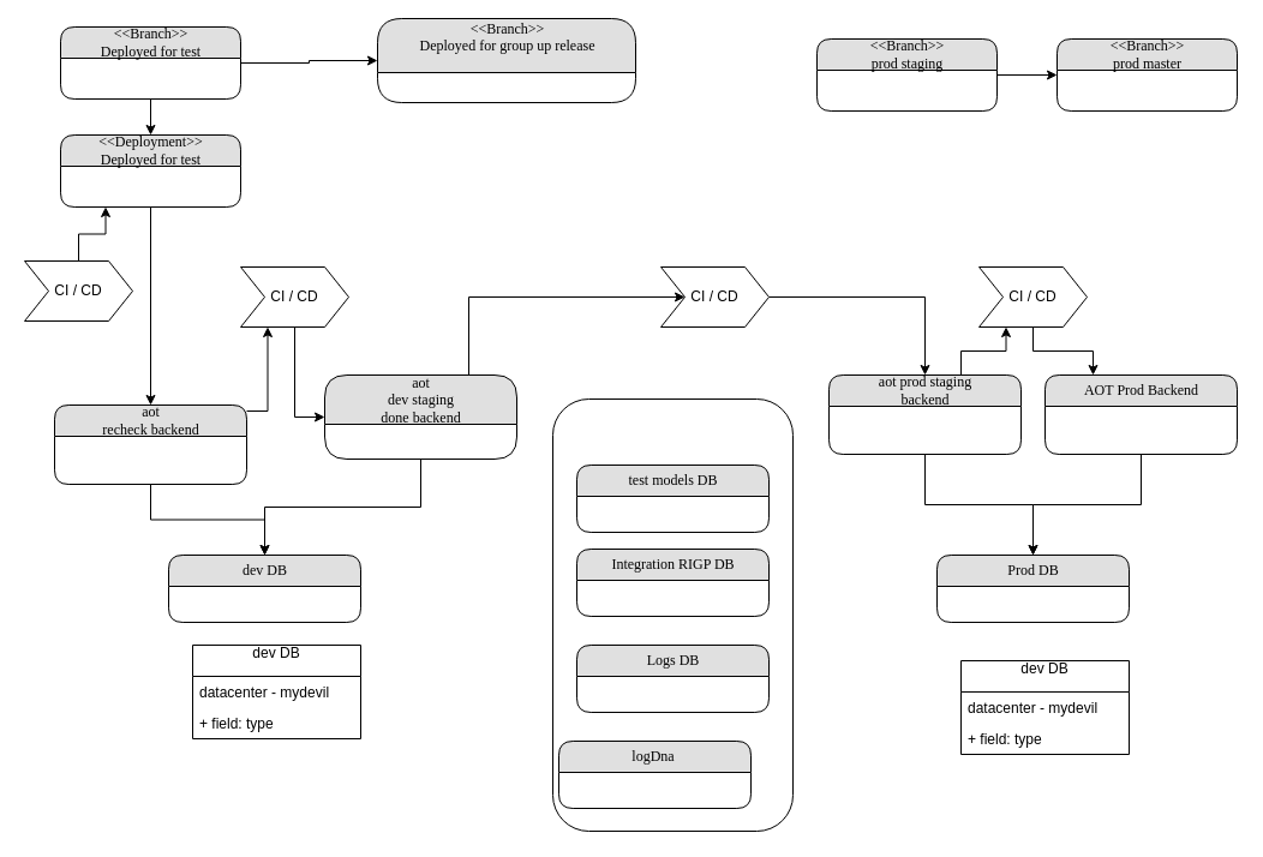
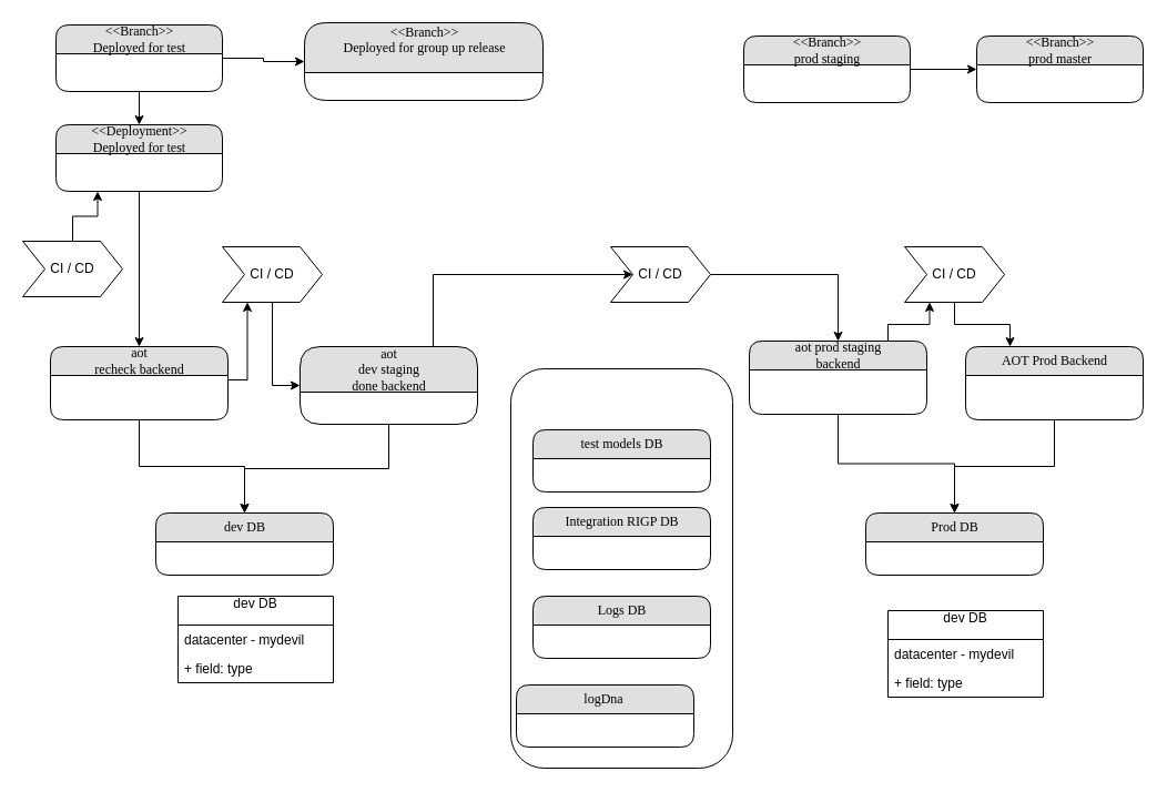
- <mxCell id="29" value="&amp;lt;&amp;lt;Branch&amp;gt;&amp;gt;&lt;br&gt;Deployed for group up release&lt;br&gt;&lt;br&gt;" style="swimlane;html=1;fontStyle=0;childLayout=stackLayout;horizontal=1;startSize=45;fillColor=#e0e0e0;horizontalStack=0;resizeParent=1;resizeLast=0;collapsible=1;marginBottom=0;swimlaneFillColor=#ffffff;align=center;rounded=1;shadow=0;comic=0;labelBackgroundColor=none;strokeColor=#000000;strokeWidth=1;fontFamily=Verdana;fontSize=12;fontColor=#000000;" parent="1" vertex="1"><mxGeometry x="314" y="15" width="215" height="70" as="geometry" /></mxCell>
+ <mxCell id="29" value="&amp;lt;&amp;lt;Branch&amp;gt;&amp;gt;&lt;br&gt;Deployed for group up release&lt;br&gt;&lt;br&gt;" style="swimlane;html=1;fontStyle=0;childLayout=stackLayout;horizontal=1;startSize=45;fillColor=#e0e0e0;horizontalStack=0;resizeParent=1;resizeLast=0;collapsible=1;marginBottom=0;swimlaneFillColor=#ffffff;align=center;rounded=1;shadow=0;comic=0;labelBackgroundColor=none;strokeColor=#000000;strokeWidth=1;fontFamily=Verdana;fontSize=12;fontColor=#000000;" parent="1" vertex="1"><mxGeometry x="274" y="20" width="215" height="70" as="geometry" /></mxCell>
- <mxCell id="31" value="&amp;lt;&amp;lt;Branch&amp;gt;&amp;gt;&lt;br&gt;prod staging&lt;br&gt;" style="swimlane;html=1;fontStyle=0;childLayout=stackLayout;horizontal=1;startSize=26;fillColor=#e0e0e0;horizontalStack=0;resizeParent=1;resizeLast=0;collapsible=1;marginBottom=0;swimlaneFillColor=#ffffff;align=center;rounded=1;shadow=0;comic=0;labelBackgroundColor=none;strokeColor=#000000;strokeWidth=1;fontFamily=Verdana;fontSize=12;fontColor=#000000;" parent="1" vertex="1"><mxGeometry x="680" y="32" width="150" height="60" as="geometry" /></mxCell>
+ <mxCell id="31" value="&amp;lt;&amp;lt;Branch&amp;gt;&amp;gt;&lt;br&gt;prod staging&lt;br&gt;" style="swimlane;html=1;fontStyle=0;childLayout=stackLayout;horizontal=1;startSize=26;fillColor=#e0e0e0;horizontalStack=0;resizeParent=1;resizeLast=0;collapsible=1;marginBottom=0;swimlaneFillColor=#ffffff;align=center;rounded=1;shadow=0;comic=0;labelBackgroundColor=none;strokeColor=#000000;strokeWidth=1;fontFamily=Verdana;fontSize=12;fontColor=#000000;" parent="1" vertex="1"><mxGeometry x="670" y="32" width="150" height="60" as="geometry" /></mxCell>
- <mxCell id="8" value="aot prod staging &lt;br&gt;backend&lt;br&gt;" style="swimlane;html=1;fontStyle=0;childLayout=stackLayout;horizontal=1;startSize=26;fillColor=#e0e0e0;horizontalStack=0;resizeParent=1;resizeLast=0;collapsible=1;marginBottom=0;swimlaneFillColor=#ffffff;align=center;rounded=1;shadow=0;comic=0;labelBackgroundColor=none;strokeColor=#000000;strokeWidth=1;fontFamily=Verdana;fontSize=12;fontColor=#000000;" parent="1" vertex="1"><mxGeometry x="690" y="312" width="160" height="66" as="geometry" /></mxCell>
+ <mxCell id="8" value="aot prod staging &lt;br&gt;backend&lt;br&gt;" style="swimlane;html=1;fontStyle=0;childLayout=stackLayout;horizontal=1;startSize=26;fillColor=#e0e0e0;horizontalStack=0;resizeParent=1;resizeLast=0;collapsible=1;marginBottom=0;swimlaneFillColor=#ffffff;align=center;rounded=1;shadow=0;comic=0;labelBackgroundColor=none;strokeColor=#000000;strokeWidth=1;fontFamily=Verdana;fontSize=12;fontColor=#000000;" parent="1" vertex="1"><mxGeometry x="675" y="307" width="160" height="66" as="geometry" /></mxCell>
- <mxCell id="14" value="aot &lt;br&gt;recheck backend&lt;br&gt;" style="swimlane;html=1;fontStyle=0;childLayout=stackLayout;horizontal=1;startSize=26;fillColor=#e0e0e0;horizontalStack=0;resizeParent=1;resizeLast=0;collapsible=1;marginBottom=0;swimlaneFillColor=#ffffff;align=center;rounded=1;shadow=0;comic=0;labelBackgroundColor=none;strokeColor=#000000;strokeWidth=1;fontFamily=Verdana;fontSize=12;fontColor=#000000;" parent="1" vertex="1"><mxGeometry x="45" y="337" width="160" height="66" as="geometry" /></mxCell>
+ <mxCell id="14" value="aot &lt;br&gt;recheck backend&lt;br&gt;" style="swimlane;html=1;fontStyle=0;childLayout=stackLayout;horizontal=1;startSize=26;fillColor=#e0e0e0;horizontalStack=0;resizeParent=1;resizeLast=0;collapsible=1;marginBottom=0;swimlaneFillColor=#ffffff;align=center;rounded=1;shadow=0;comic=0;labelBackgroundColor=none;strokeColor=#000000;strokeWidth=1;fontFamily=Verdana;fontSize=12;fontColor=#000000;" parent="1" vertex="1"><mxGeometry x="45" y="312" width="160" height="66" as="geometry" /></mxCell>
